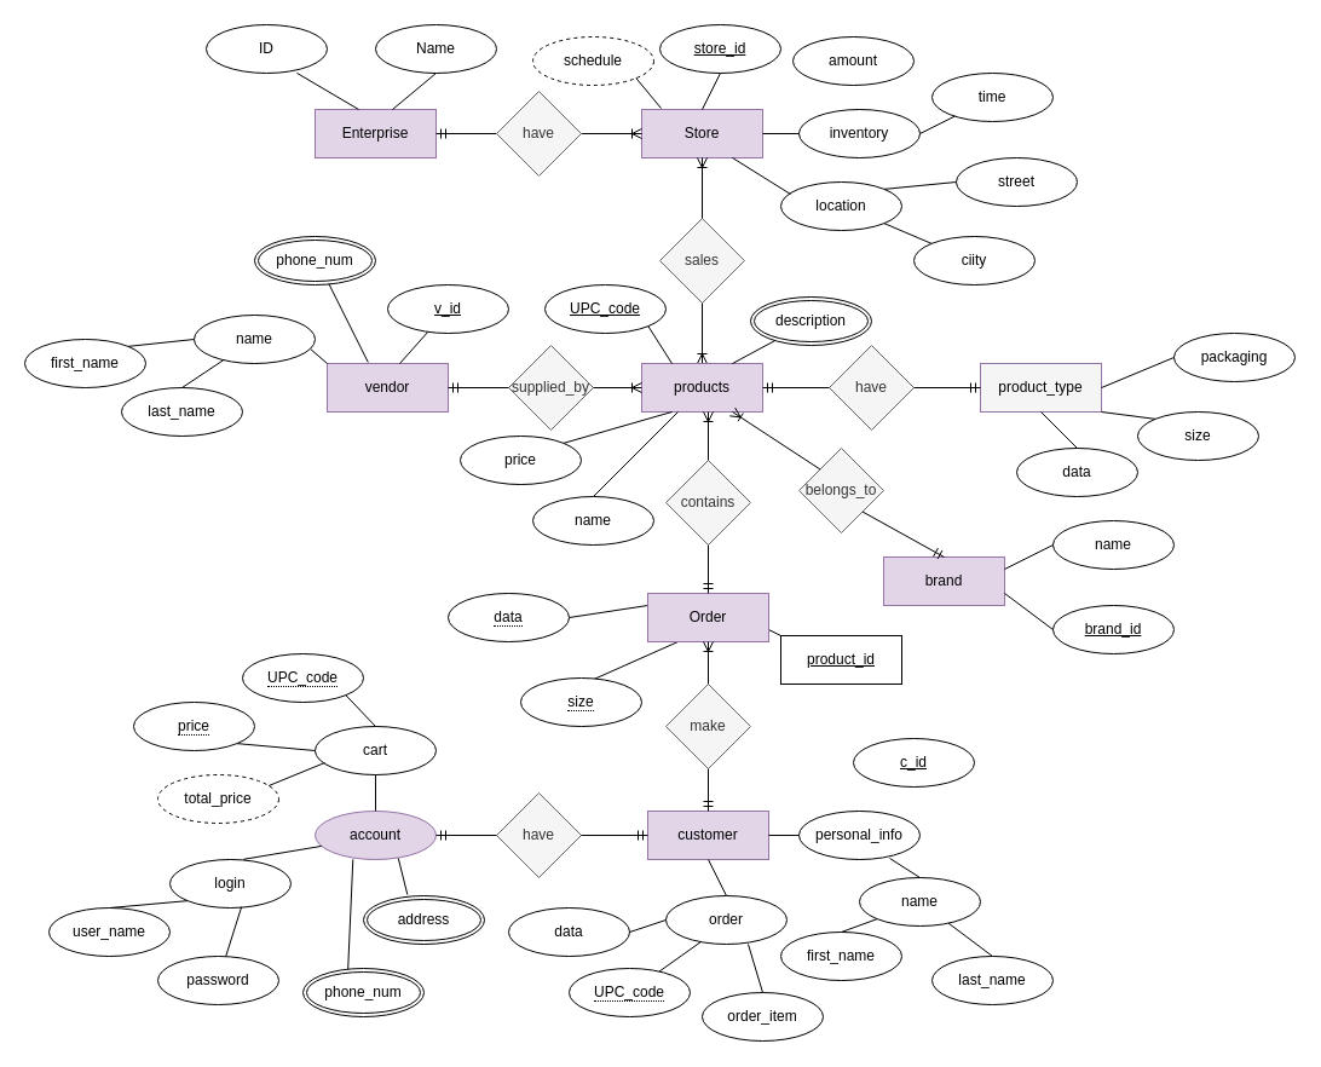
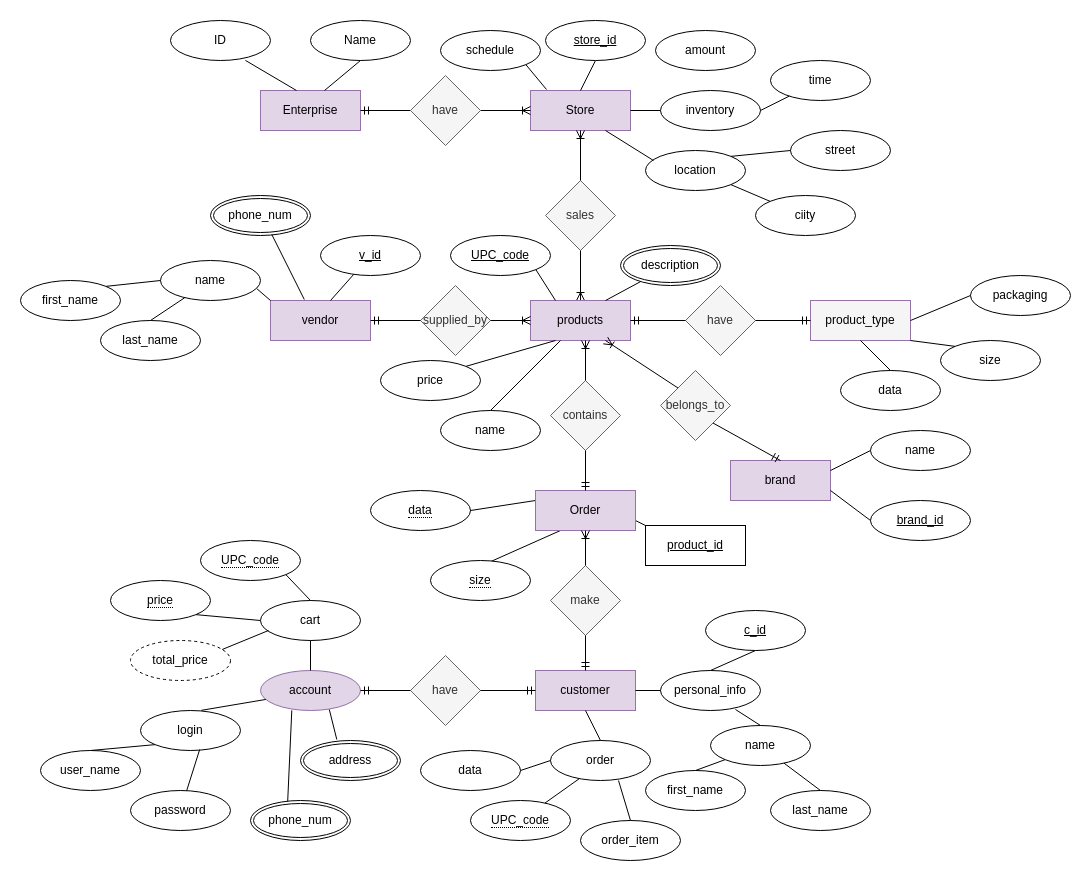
- <mxCell id="10" value="schedule" style="ellipse;whiteSpace=wrap;html=1;align=center;rounded=0;sketch=0;dashed=1;" parent="1" vertex="1"><mxGeometry x="440" y="30" width="100" height="40" as="geometry" /></mxCell>
+ <mxCell id="10" value="schedule" style="ellipse;whiteSpace=wrap;html=1;align=center;rounded=0;sketch=0;" parent="1" vertex="1"><mxGeometry x="440" y="30" width="100" height="40" as="geometry" /></mxCell>
+ <mxCell id="73" value="" style="endArrow=none;html=1;rounded=0;sketch=0;exitX=0.5;exitY=0;exitDx=0;exitDy=0;entryX=0.5;entryY=1;entryDx=0;entryDy=0;" parent="1" source="65" target="64" edge="1"><mxGeometry relative="1" as="geometry"><mxPoint x="655" y="565" as="sourcePoint" /><mxPoint x="689.645" y="544.142" as="targetPoint" /></mxGeometry></mxCell>
